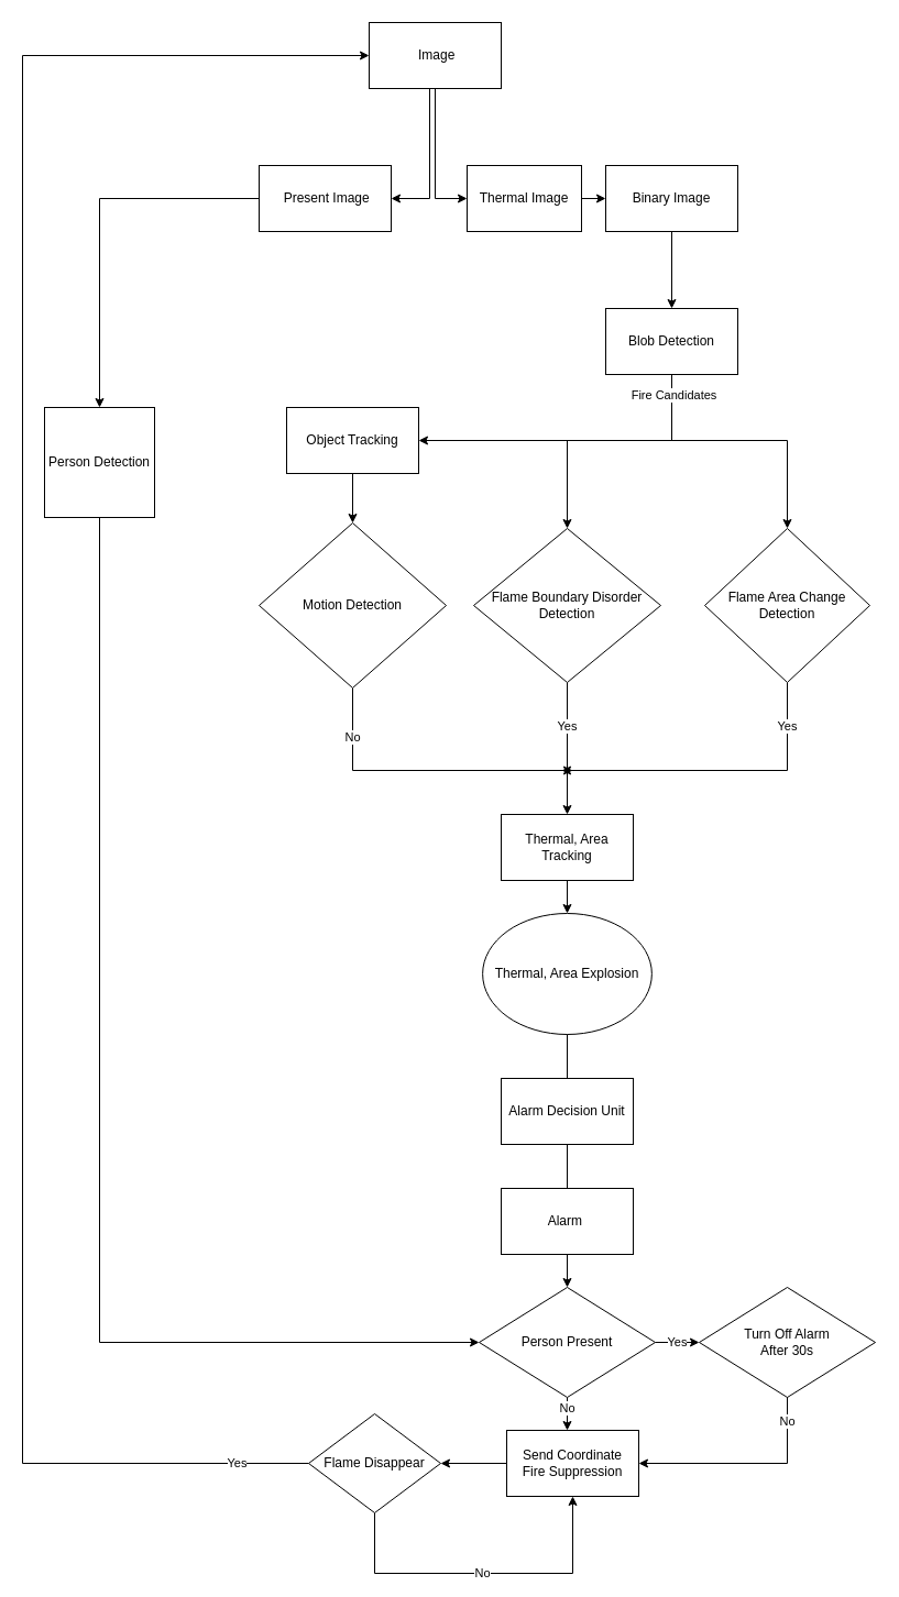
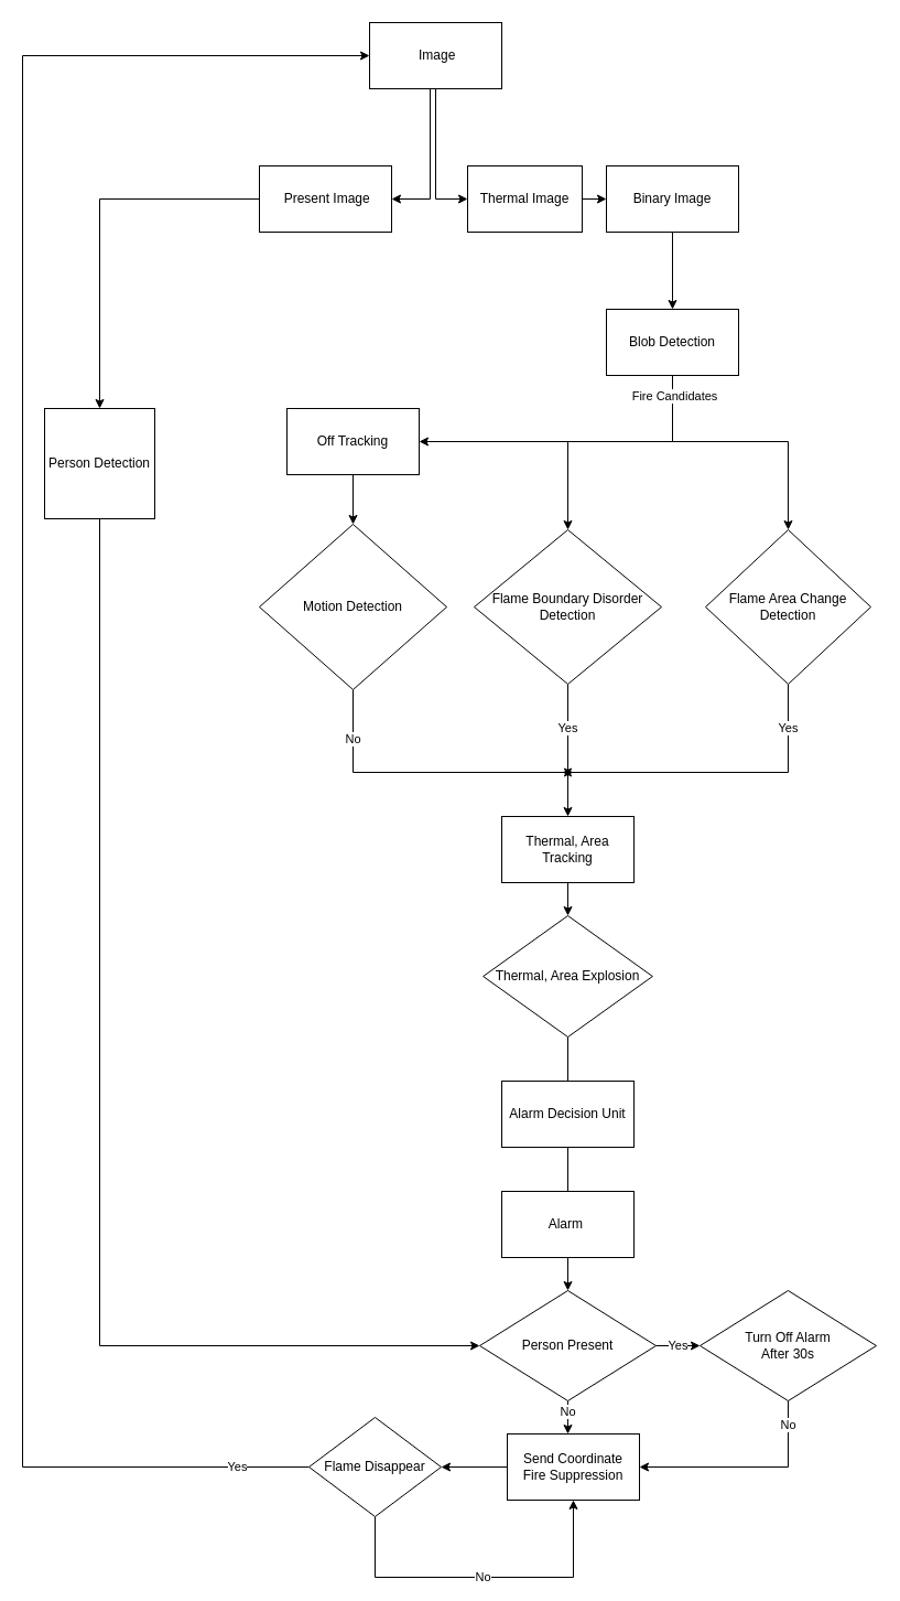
- <mxCell id="12" value="Object Tracking" style="rounded=0;whiteSpace=wrap;html=1;" parent="1" vertex="1"><mxGeometry x="260" y="370" width="120" height="60" as="geometry" /></mxCell>
+ <mxCell id="12" value="Off Tracking" style="rounded=0;whiteSpace=wrap;html=1;" parent="1" vertex="1"><mxGeometry x="260" y="370" width="120" height="60" as="geometry" /></mxCell>
- <mxCell id="22" value="Thermal, Area Explosion" style="ellipse;whiteSpace=wrap;html=1;" parent="1" vertex="1"><mxGeometry x="438.13" y="830" width="153.75" height="110" as="geometry" /></mxCell>
+ <mxCell id="22" value="Thermal, Area Explosion" style="rhombus;whiteSpace=wrap;html=1;" parent="1" vertex="1"><mxGeometry x="438.13" y="830" width="153.75" height="110" as="geometry" /></mxCell>
